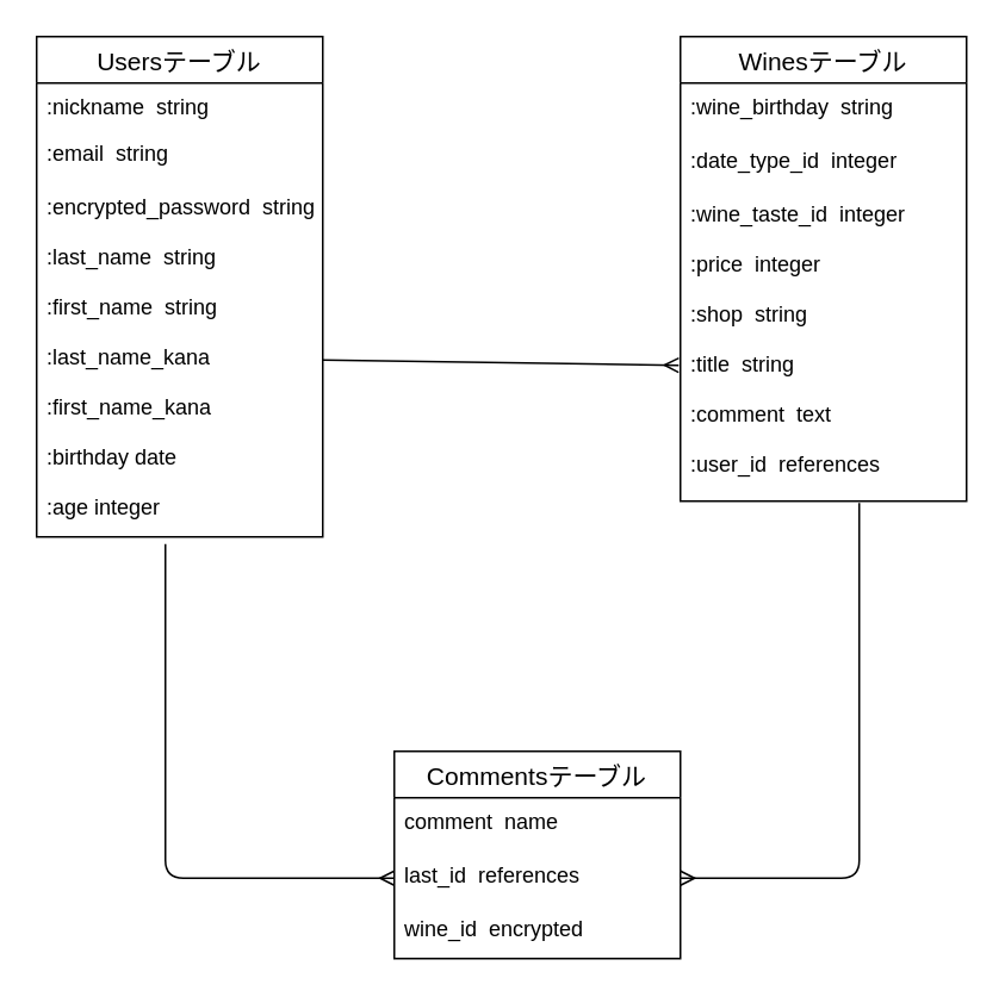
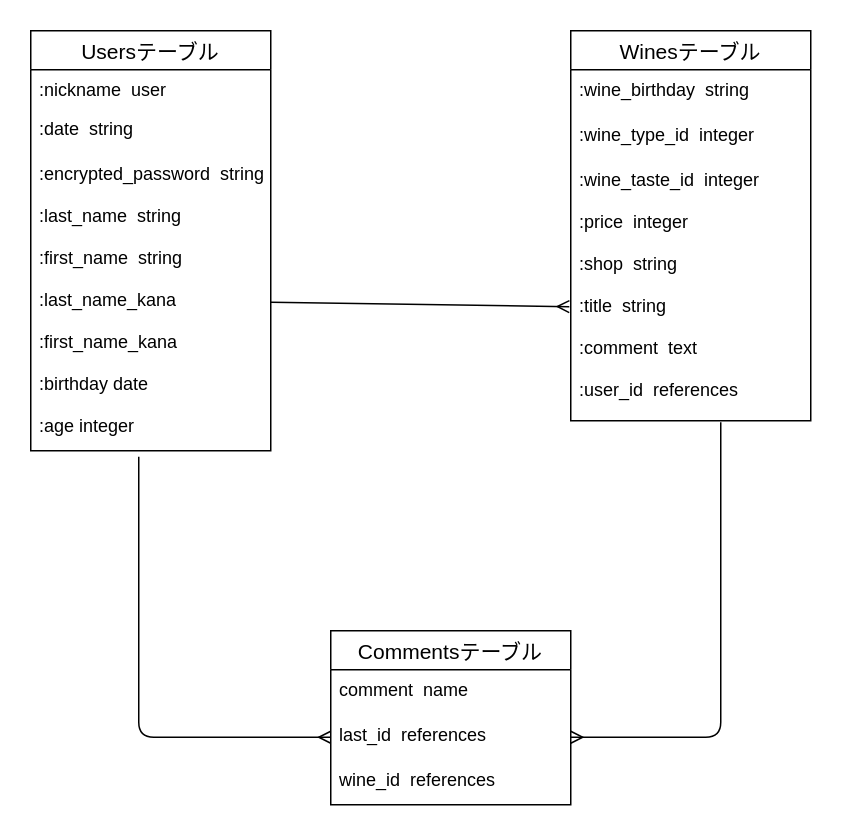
- <mxCell id="3" value=":nickname  string&#10;" style="text;strokeColor=none;fillColor=none;spacingLeft=4;spacingRight=4;overflow=hidden;rotatable=0;points=[[0,0.5],[1,0.5]];portConstraint=eastwest;fontSize=12;" vertex="1" parent="2"><mxGeometry y="26" width="160" height="26" as="geometry" /></mxCell>
+ <mxCell id="3" value=":nickname  user&#10;" style="text;strokeColor=none;fillColor=none;spacingLeft=4;spacingRight=4;overflow=hidden;rotatable=0;points=[[0,0.5],[1,0.5]];portConstraint=eastwest;fontSize=12;" vertex="1" parent="2"><mxGeometry y="26" width="160" height="26" as="geometry" /></mxCell>
- <mxCell id="4" value=":email  string&#10;" style="text;strokeColor=none;fillColor=none;spacingLeft=4;spacingRight=4;overflow=hidden;rotatable=0;points=[[0,0.5],[1,0.5]];portConstraint=eastwest;fontSize=12;" vertex="1" parent="2"><mxGeometry y="52" width="160" height="30" as="geometry" /></mxCell>
+ <mxCell id="4" value=":date  string&#10;" style="text;strokeColor=none;fillColor=none;spacingLeft=4;spacingRight=4;overflow=hidden;rotatable=0;points=[[0,0.5],[1,0.5]];portConstraint=eastwest;fontSize=12;" vertex="1" parent="2"><mxGeometry y="52" width="160" height="30" as="geometry" /></mxCell>
- <mxCell id="8" value=":date_type_id  integer" style="text;strokeColor=none;fillColor=none;spacingLeft=4;spacingRight=4;overflow=hidden;rotatable=0;points=[[0,0.5],[1,0.5]];portConstraint=eastwest;fontSize=12;" vertex="1" parent="6"><mxGeometry y="56" width="160" height="30" as="geometry" /></mxCell>
+ <mxCell id="8" value=":wine_type_id  integer" style="text;strokeColor=none;fillColor=none;spacingLeft=4;spacingRight=4;overflow=hidden;rotatable=0;points=[[0,0.5],[1,0.5]];portConstraint=eastwest;fontSize=12;" vertex="1" parent="6"><mxGeometry y="56" width="160" height="30" as="geometry" /></mxCell>
- <mxCell id="13" value="wine_id  encrypted&#10;" style="text;strokeColor=none;fillColor=none;spacingLeft=4;spacingRight=4;overflow=hidden;rotatable=0;points=[[0,0.5],[1,0.5]];portConstraint=eastwest;fontSize=12;" vertex="1" parent="10"><mxGeometry y="86" width="160" height="30" as="geometry" /></mxCell>
+ <mxCell id="13" value="wine_id  references&#10;" style="text;strokeColor=none;fillColor=none;spacingLeft=4;spacingRight=4;overflow=hidden;rotatable=0;points=[[0,0.5],[1,0.5]];portConstraint=eastwest;fontSize=12;" vertex="1" parent="10"><mxGeometry y="86" width="160" height="30" as="geometry" /></mxCell>
